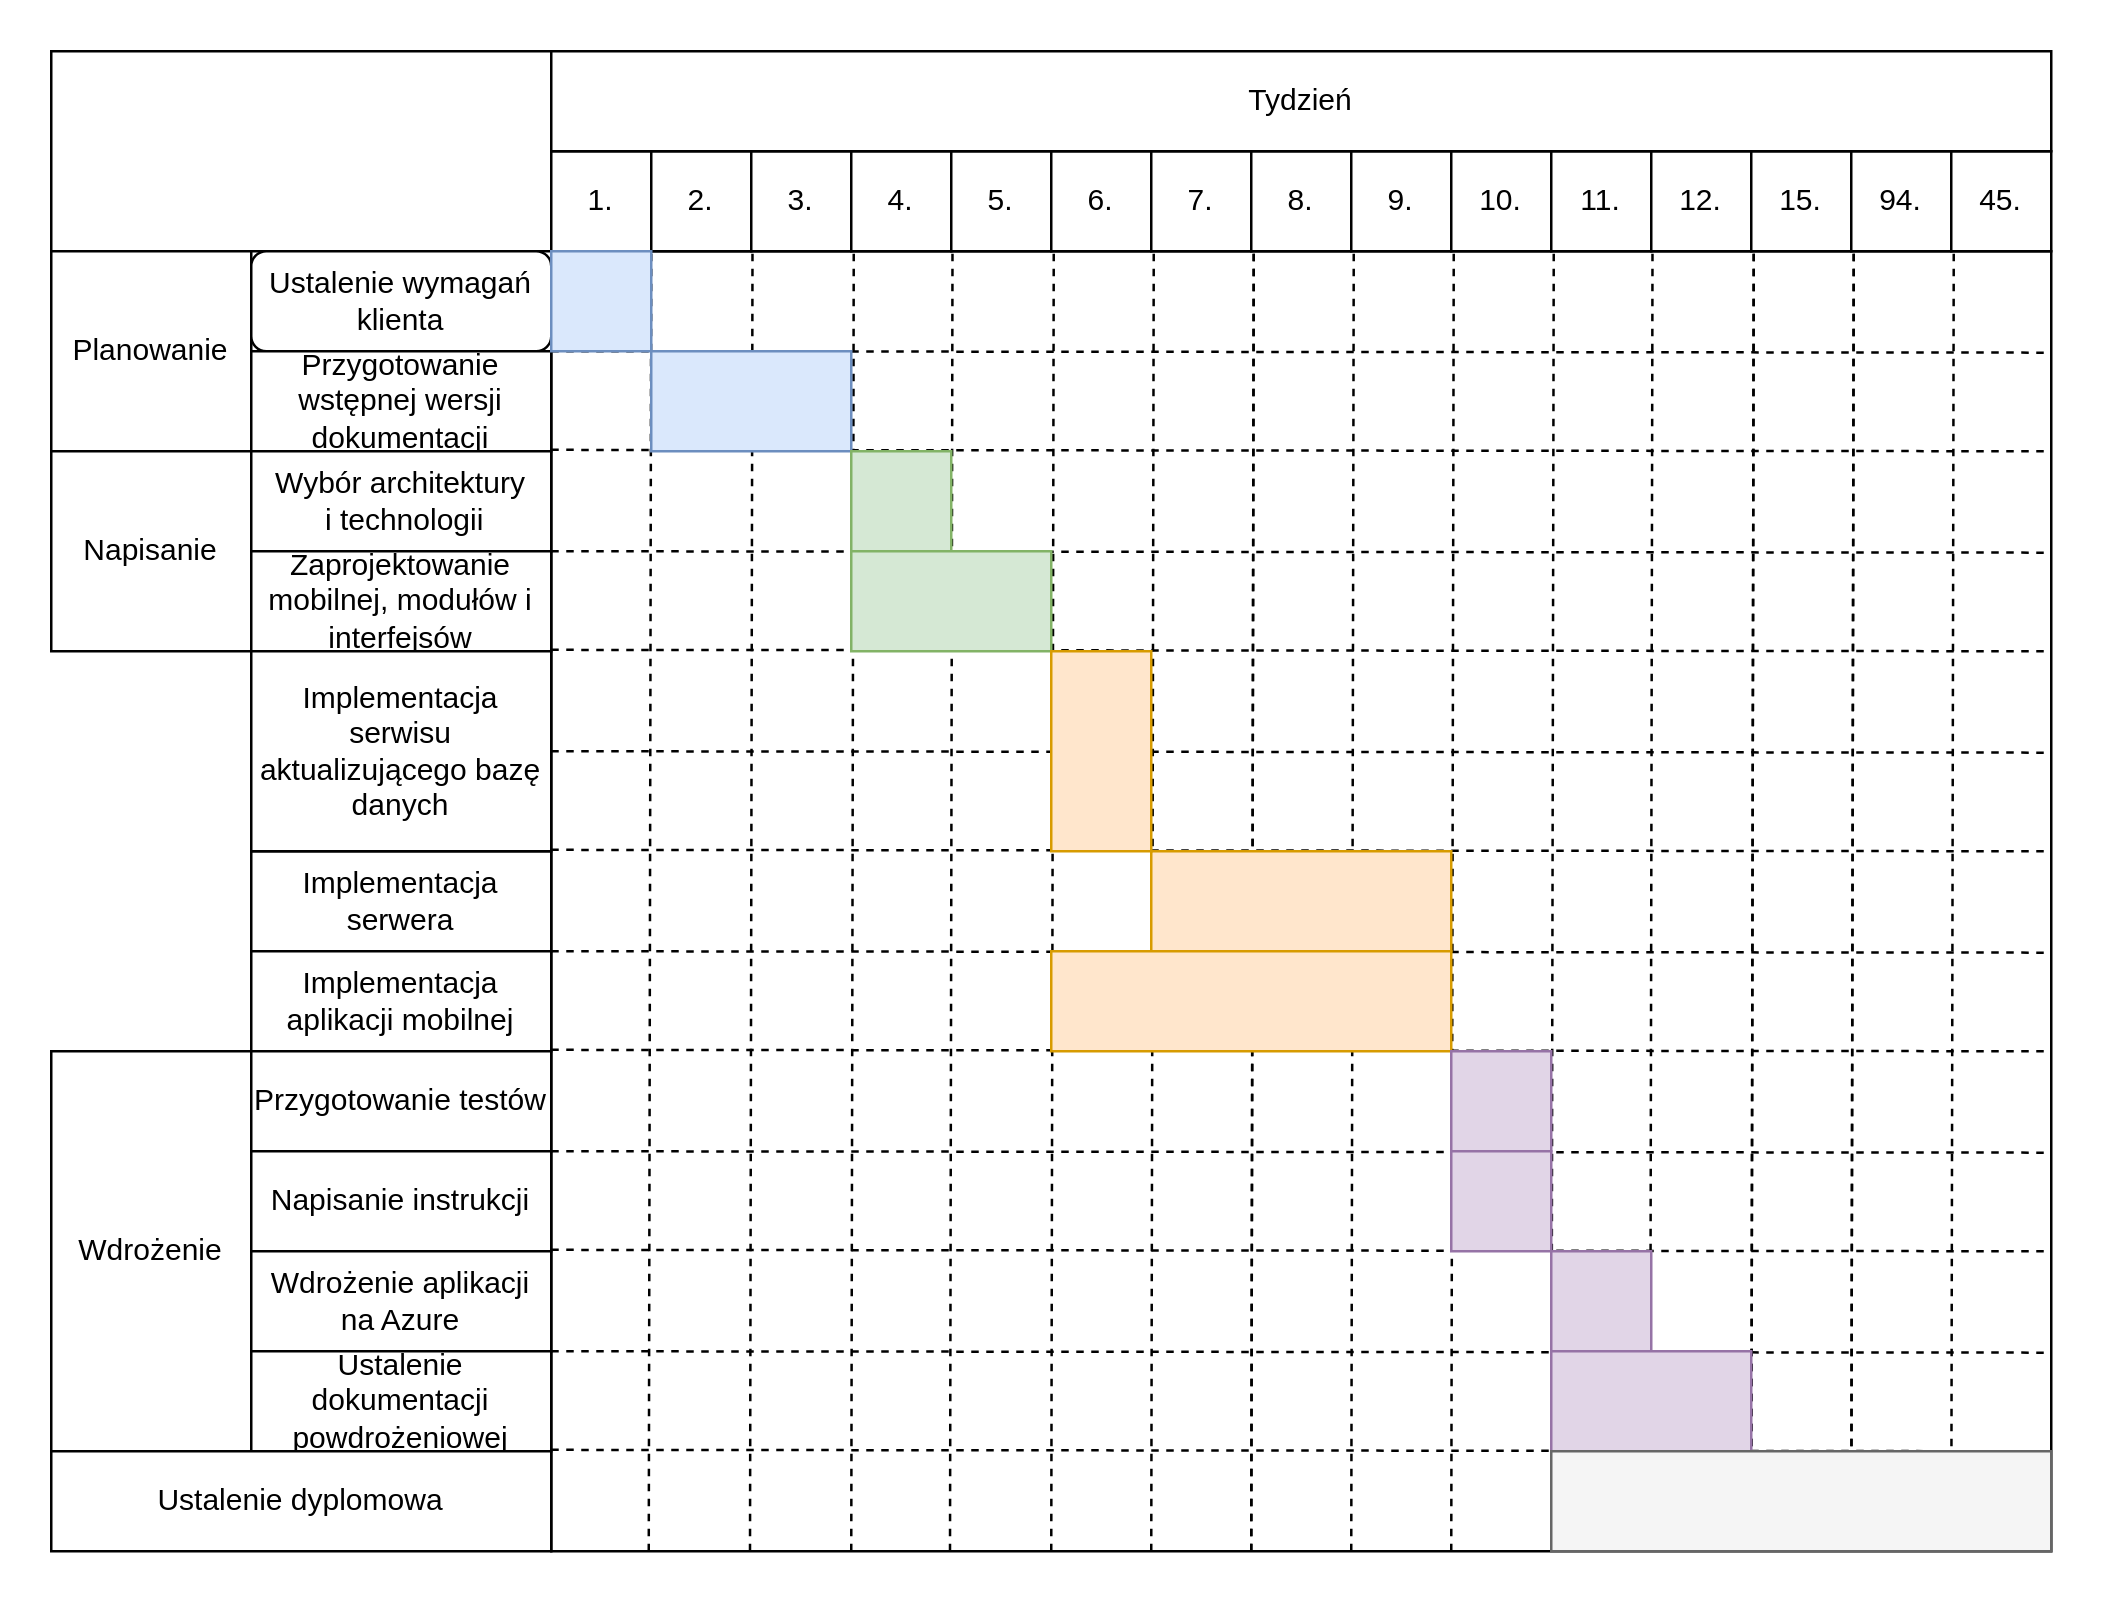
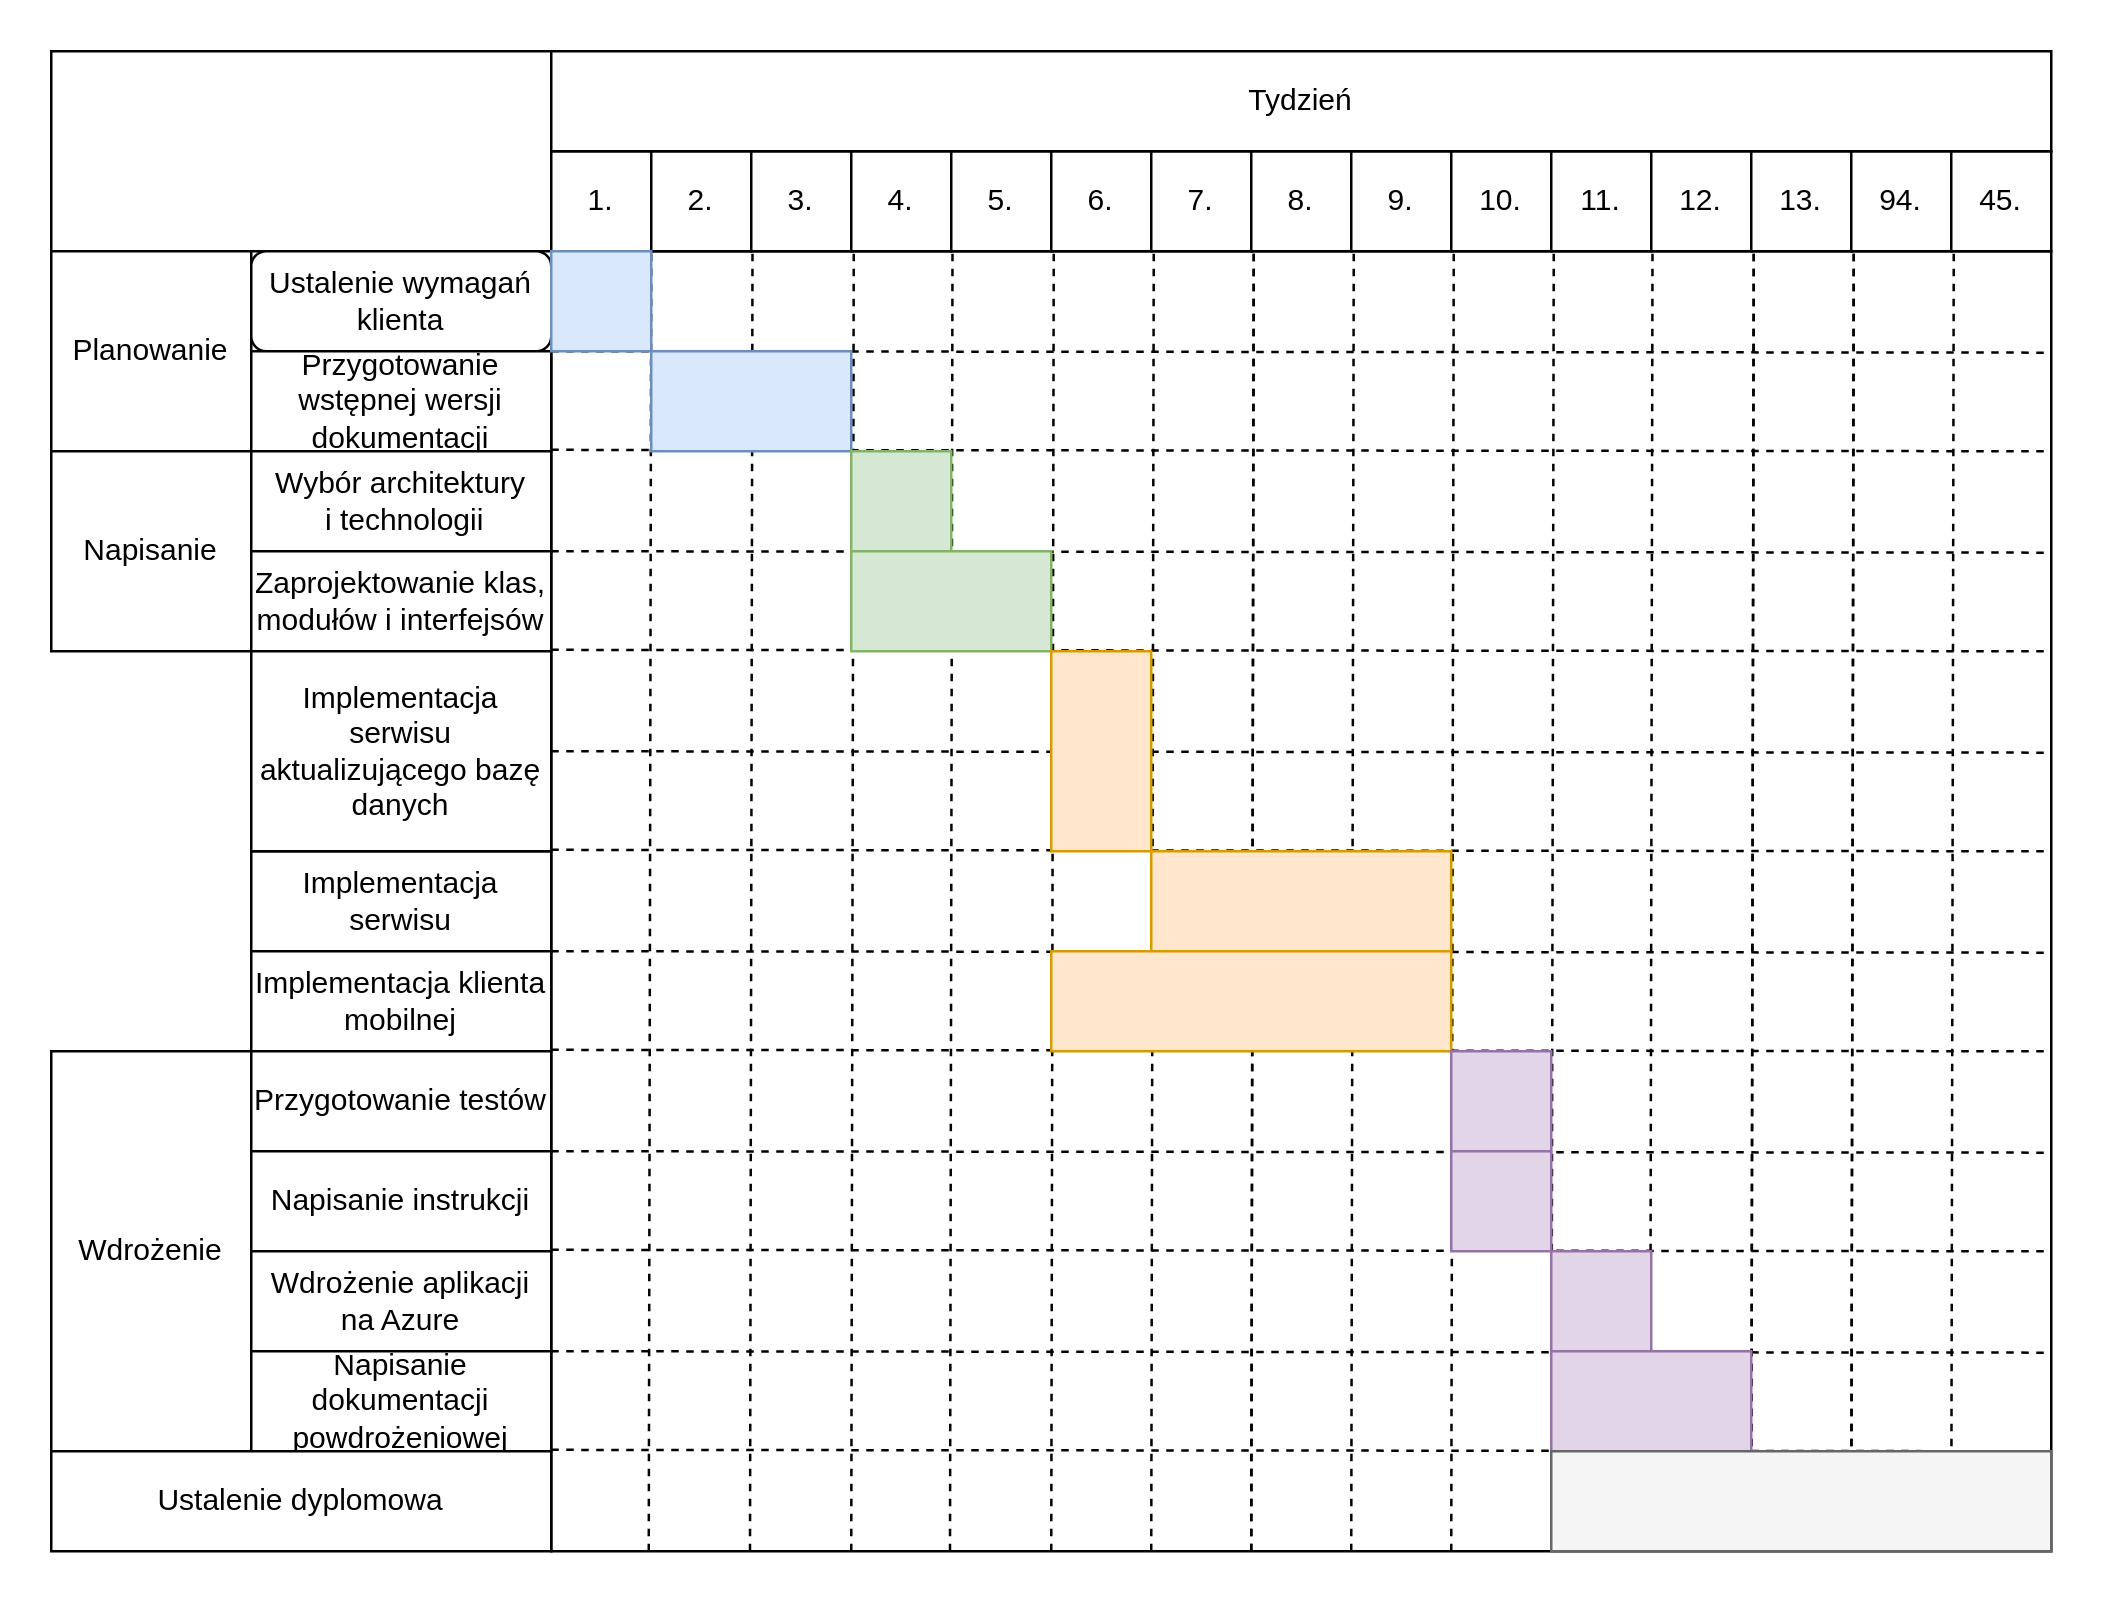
- <mxCell id="45" value="15." style="rounded=0;whiteSpace=wrap;html=1;" parent="1" vertex="1"><mxGeometry x="700" y="60" width="40" height="40" as="geometry" /></mxCell>
+ <mxCell id="45" value="13." style="rounded=0;whiteSpace=wrap;html=1;" parent="1" vertex="1"><mxGeometry x="700" y="60" width="40" height="40" as="geometry" /></mxCell>
- <mxCell id="53" value="Zaprojektowanie mobilnej, modułów i interfejsów" style="whiteSpace=wrap;html=1;" parent="1" vertex="1"><mxGeometry x="100" y="220" width="120" height="40" as="geometry" /></mxCell>
+ <mxCell id="53" value="Zaprojektowanie klas, modułów i interfejsów" style="whiteSpace=wrap;html=1;" parent="1" vertex="1"><mxGeometry x="100" y="220" width="120" height="40" as="geometry" /></mxCell>
- <mxCell id="54" value="Implementacja serwera" style="rounded=0;whiteSpace=wrap;html=1;" parent="1" vertex="1"><mxGeometry x="100" y="340" width="120" height="40" as="geometry" /></mxCell>
+ <mxCell id="54" value="Implementacja serwisu" style="rounded=0;whiteSpace=wrap;html=1;" parent="1" vertex="1"><mxGeometry x="100" y="340" width="120" height="40" as="geometry" /></mxCell>
- <mxCell id="56" value="Implementacja aplikacji mobilnej" style="rounded=0;whiteSpace=wrap;html=1;" parent="1" vertex="1"><mxGeometry x="100" y="380" width="120" height="40" as="geometry" /></mxCell>
+ <mxCell id="56" value="Implementacja klienta mobilnej" style="rounded=0;whiteSpace=wrap;html=1;" parent="1" vertex="1"><mxGeometry x="100" y="380" width="120" height="40" as="geometry" /></mxCell>
- <mxCell id="62" value="Ustalenie dokumentacji powdrożeniowej" style="rounded=0;whiteSpace=wrap;html=1;" parent="1" vertex="1"><mxGeometry x="100" y="540" width="120" height="40" as="geometry" /></mxCell>
+ <mxCell id="62" value="Napisanie dokumentacji powdrożeniowej" style="rounded=0;whiteSpace=wrap;html=1;" parent="1" vertex="1"><mxGeometry x="100" y="540" width="120" height="40" as="geometry" /></mxCell>
